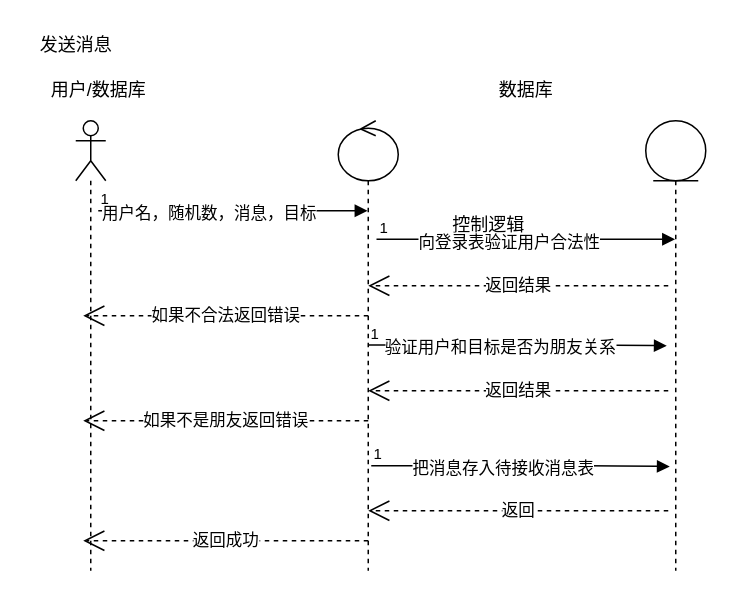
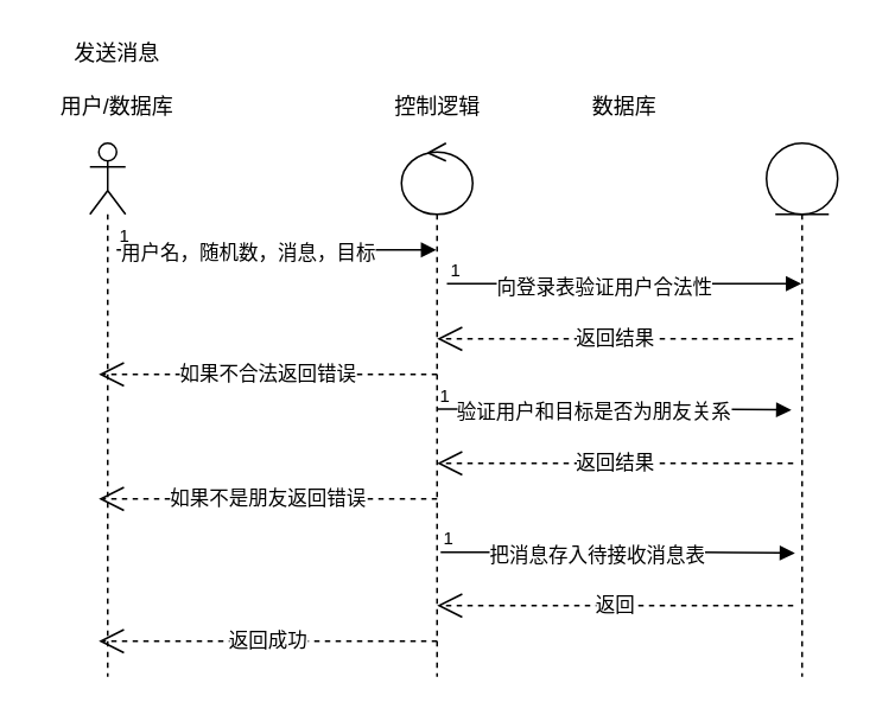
- <mxCell id="8" value="发送消息" style="text;html=1;align=center;verticalAlign=middle;resizable=0;points=[];autosize=1;" vertex="1" parent="1"><mxGeometry x="20" y="20" width="60" height="20" as="geometry" /></mxCell>
+ <mxCell id="8" value="发送消息" style="text;html=1;align=center;verticalAlign=middle;resizable=0;points=[];autosize=1;" vertex="1" parent="1"><mxGeometry x="35" y="20" width="60" height="20" as="geometry" /></mxCell>
- <mxCell id="10" value="控制逻辑" style="text;html=1;align=center;verticalAlign=middle;resizable=0;points=[];autosize=1;" vertex="1" parent="1"><mxGeometry x="295" y="140" width="60" height="20" as="geometry" /></mxCell>
+ <mxCell id="10" value="控制逻辑" style="text;html=1;align=center;verticalAlign=middle;resizable=0;points=[];autosize=1;" vertex="1" parent="1"><mxGeometry x="215" y="50" width="60" height="20" as="geometry" /></mxCell>
